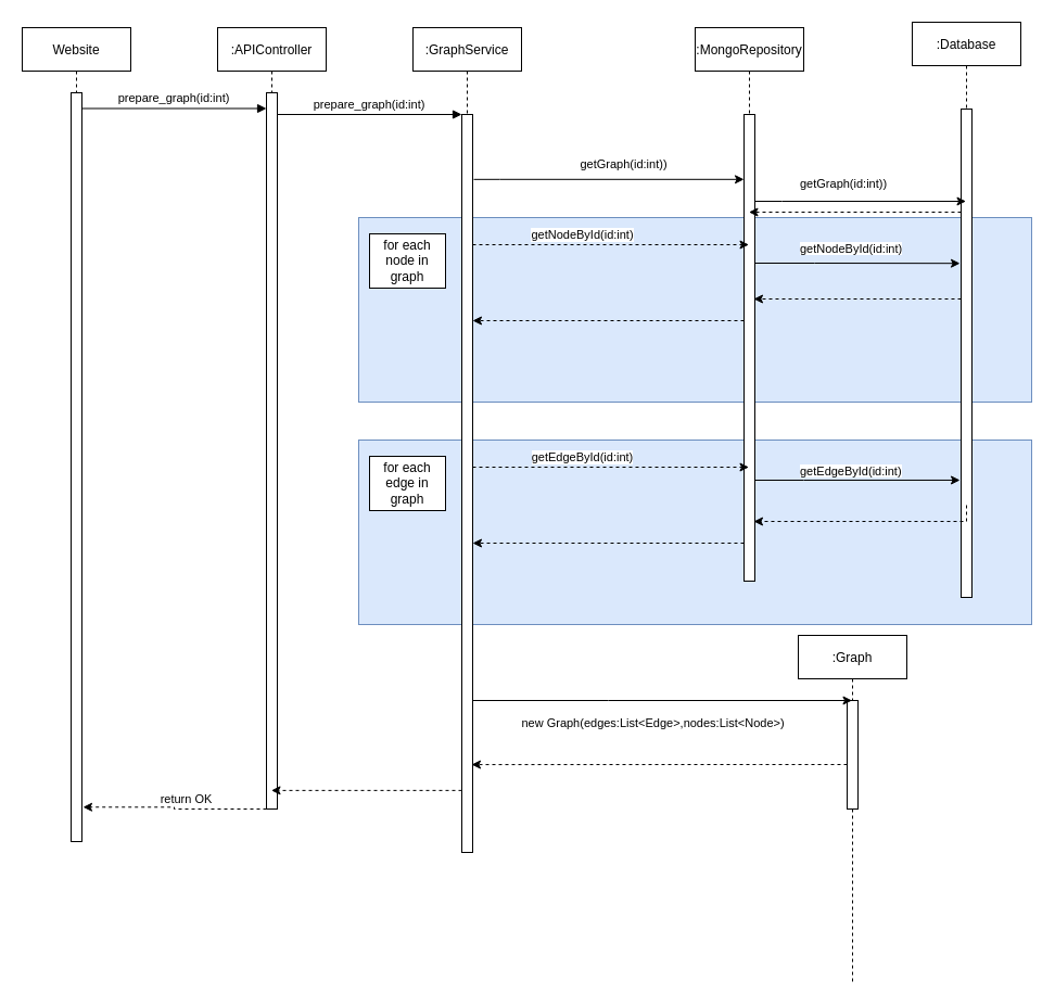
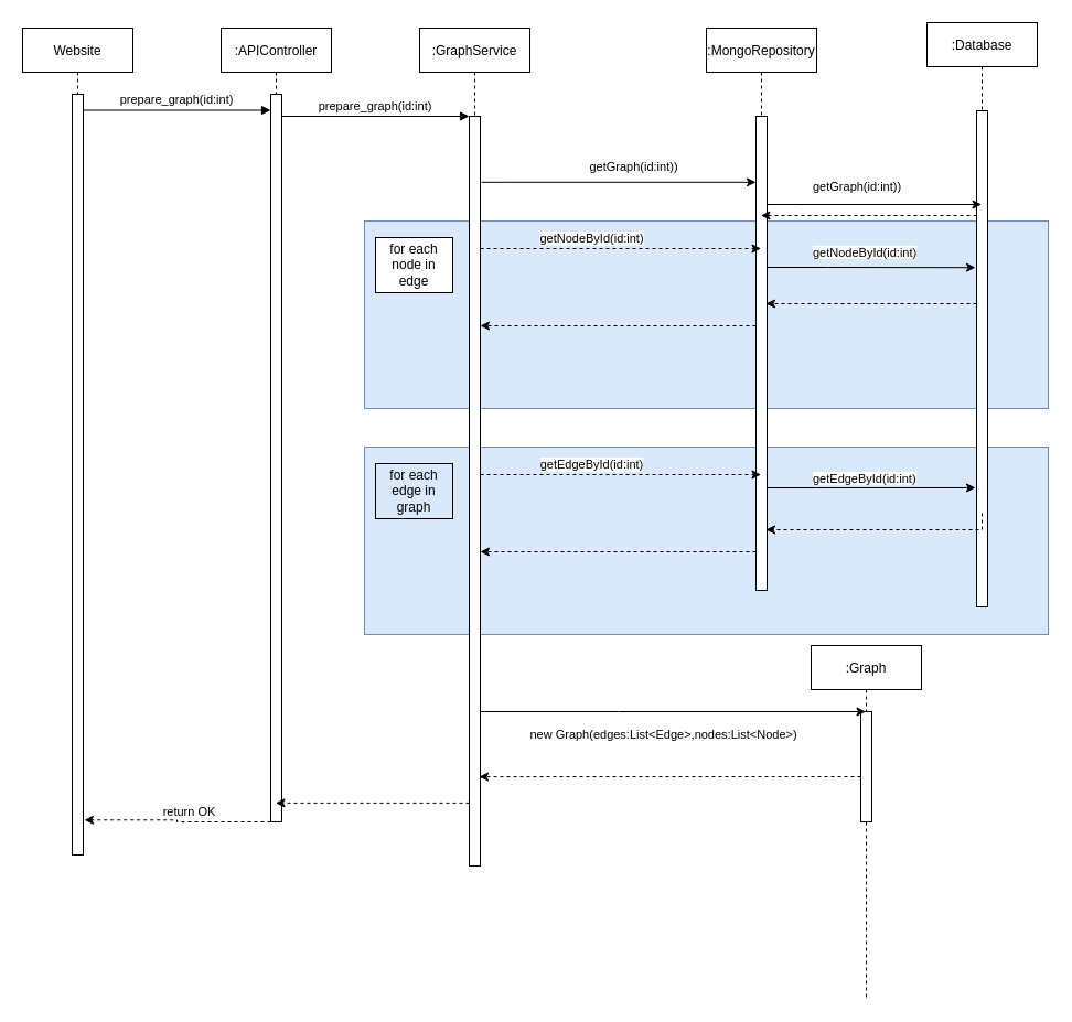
- <mxCell id="21" value="for each node in graph" style="rounded=0;whiteSpace=wrap;html=1;" parent="1" vertex="1"><mxGeometry x="340" y="215" width="70" height="50" as="geometry" /></mxCell>
+ <mxCell id="21" value="for each node in edge" style="rounded=0;whiteSpace=wrap;html=1;" parent="1" vertex="1"><mxGeometry x="340" y="215" width="70" height="50" as="geometry" /></mxCell>
- <mxCell id="28" value="for each edge in graph" style="rounded=0;whiteSpace=wrap;html=1;" parent="1" vertex="1"><mxGeometry x="340" y="420" width="70" height="50" as="geometry" /></mxCell>
+ <mxCell id="28" value="for each edge in graph" style="rounded=0;whiteSpace=wrap;html=1;fillColor=#dae8fc;" parent="1" vertex="1"><mxGeometry x="340" y="420" width="70" height="50" as="geometry" /></mxCell>
